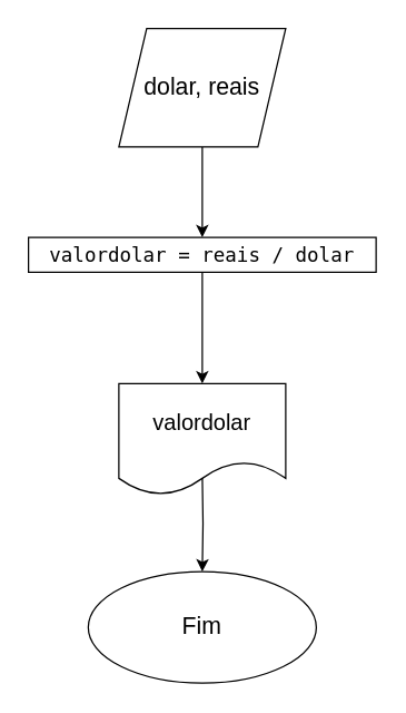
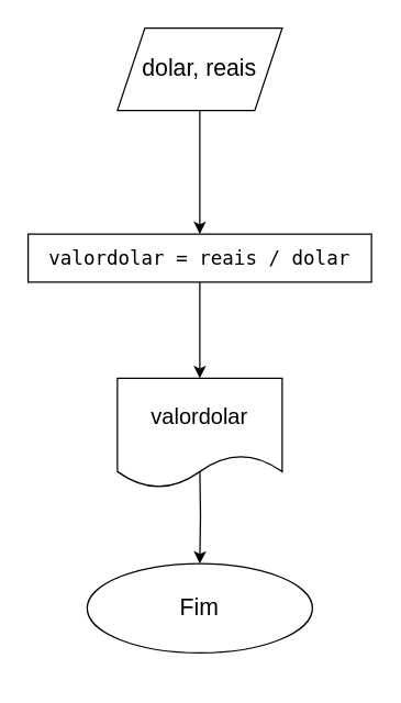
- <mxCell id="3" value="&lt;span style=&quot;font-size: 17px;&quot;&gt;dolar, reais&lt;/span&gt;" style="shape=parallelogram;perimeter=parallelogramPerimeter;whiteSpace=wrap;html=1;fixedSize=1;" vertex="1" parent="1"><mxGeometry x="85" y="20" width="120" height="85" as="geometry" /></mxCell>
+ <mxCell id="3" value="&lt;span style=&quot;font-size: 17px;&quot;&gt;dolar, reais&lt;/span&gt;" style="shape=parallelogram;perimeter=parallelogramPerimeter;whiteSpace=wrap;html=1;fixedSize=1;" vertex="1" parent="1"><mxGeometry x="85" y="20" width="120" height="60" as="geometry" /></mxCell>
- <mxCell id="5" value="&lt;div style=&quot;font-family: monospace, Consolas, &amp;quot;Courier New&amp;quot;, monospace; font-size: 14px; line-height: 19px; white-space: pre;&quot;&gt;&lt;font style=&quot;color: rgb(0, 0, 0);&quot;&gt;valordolar = reais / dolar&lt;/font&gt;&lt;/div&gt;" style="whiteSpace=wrap;html=1;" vertex="1" parent="1"><mxGeometry x="20" y="170" width="250" height="25" as="geometry" /></mxCell>
+ <mxCell id="5" value="&lt;div style=&quot;font-family: monospace, Consolas, &amp;quot;Courier New&amp;quot;, monospace; font-size: 14px; line-height: 19px; white-space: pre;&quot;&gt;&lt;font style=&quot;color: rgb(0, 0, 0);&quot;&gt;valordolar = reais / dolar&lt;/font&gt;&lt;/div&gt;" style="whiteSpace=wrap;html=1;" vertex="1" parent="1"><mxGeometry x="20" y="170" width="250" height="35" as="geometry" /></mxCell>
- <mxCell id="8" value="&lt;font style=&quot;font-size: 17px;&quot;&gt;Fim&lt;/font&gt;" style="ellipse;whiteSpace=wrap;html=1;" vertex="1" parent="1"><mxGeometry x="63" y="410" width="164" height="80" as="geometry" /></mxCell>
+ <mxCell id="8" value="&lt;font style=&quot;font-size: 17px;&quot;&gt;Fim&lt;/font&gt;" style="ellipse;whiteSpace=wrap;html=1;" vertex="1" parent="1"><mxGeometry x="63" y="410" width="164" height="65" as="geometry" /></mxCell>
